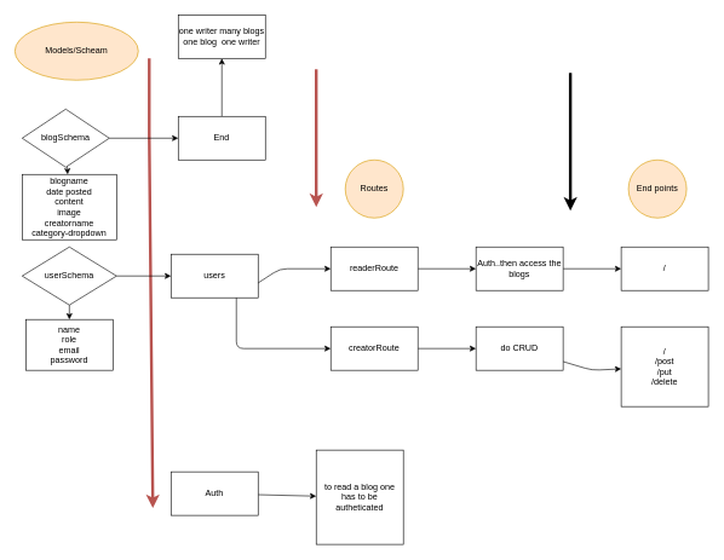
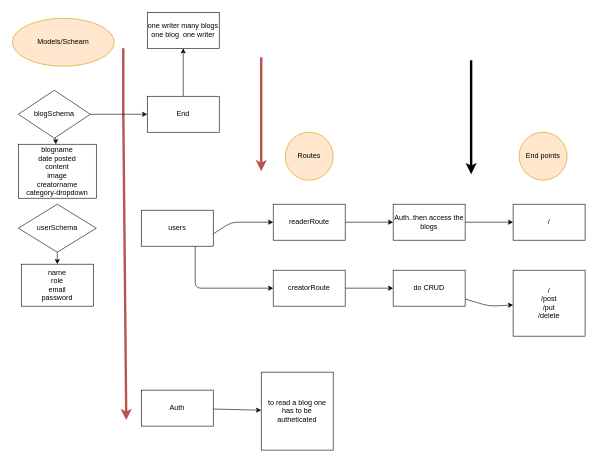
- <mxCell id="32" value="" style="edgeStyle=none;orthogonalLoop=1;jettySize=auto;html=1;exitX=1;exitY=0.5;exitDx=0;exitDy=0;entryX=0;entryY=0.5;entryDx=0;entryDy=0;" edge="1" parent="1" source="31" target="4"><mxGeometry width="80" relative="1" as="geometry"><mxPoint x="140" y="410" as="sourcePoint" /><mxPoint x="220" y="410" as="targetPoint" /><Array as="points" /></mxGeometry></mxCell>
